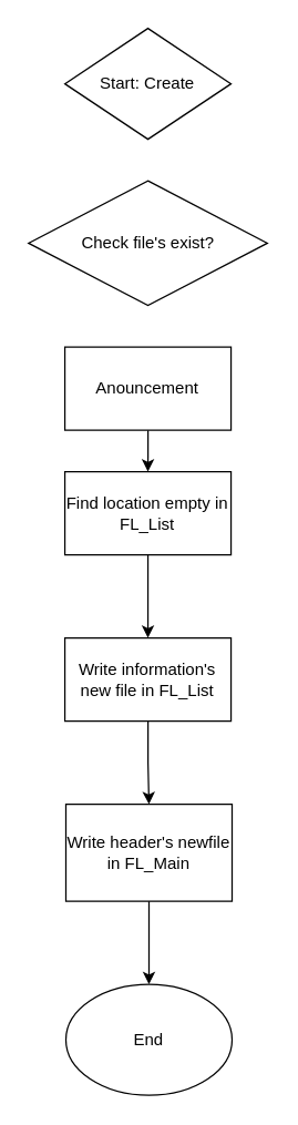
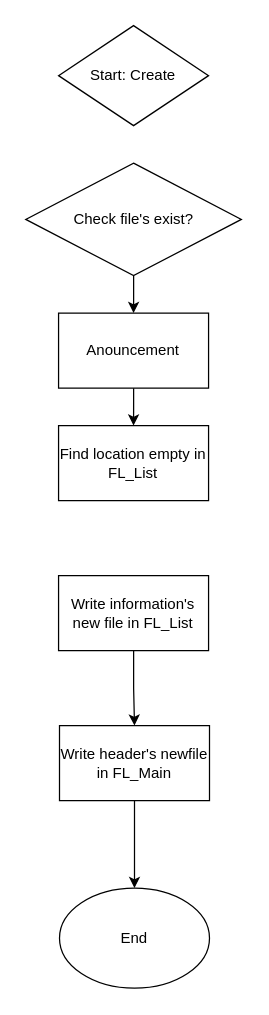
+ <mxCell id="2" style="edgeStyle=orthogonalEdgeStyle;rounded=0;orthogonalLoop=1;jettySize=auto;html=1;entryX=0.5;entryY=0;entryDx=0;entryDy=0;" parent="1" source="3" target="5" edge="1"><mxGeometry relative="1" as="geometry" /></mxCell>
- <mxCell id="6" style="edgeStyle=orthogonalEdgeStyle;rounded=0;orthogonalLoop=1;jettySize=auto;html=1;entryX=0.5;entryY=0;entryDx=0;entryDy=0;" parent="1" source="7" target="9" edge="1"><mxGeometry relative="1" as="geometry" /></mxCell>
- <mxCell id="11" value="Write header's newfile in FL_Main" style="rounded=0;whiteSpace=wrap;html=1;" parent="1" vertex="1"><mxGeometry x="47" y="580" width="120" height="70" as="geometry" /></mxCell>
+ <mxCell id="11" value="Write header's newfile in FL_Main" style="rounded=0;whiteSpace=wrap;html=1;" parent="1" vertex="1"><mxGeometry x="47" y="580" width="120" height="60" as="geometry" /></mxCell>
